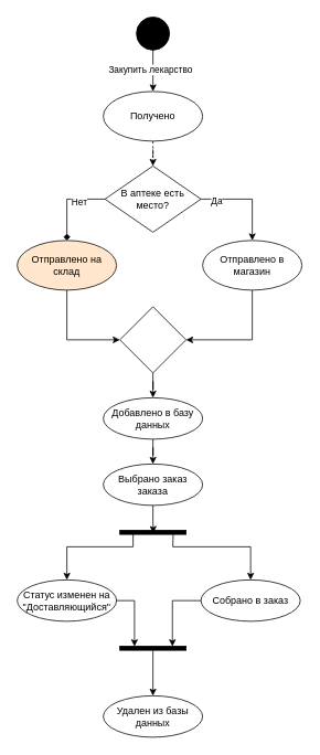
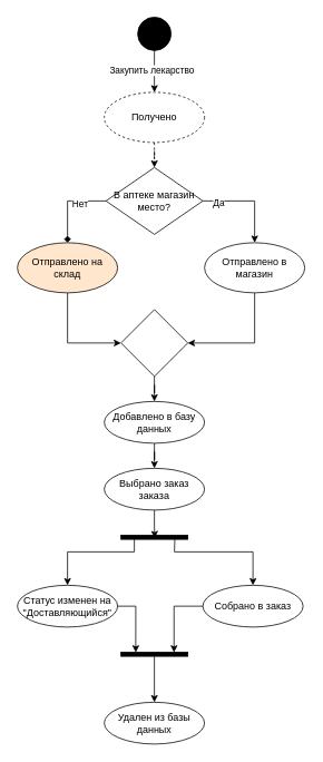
- <mxCell id="6" value="Получено" style="ellipse;whiteSpace=wrap;html=1;" vertex="1" parent="1"><mxGeometry x="124" y="110" width="120" height="60" as="geometry" /></mxCell>
+ <mxCell id="6" value="Получено" style="ellipse;whiteSpace=wrap;html=1;dashed=1;" vertex="1" parent="1"><mxGeometry x="124" y="110" width="120" height="60" as="geometry" /></mxCell>
- <mxCell id="11" value="В аптеке есть место?" style="rhombus;whiteSpace=wrap;html=1;" vertex="1" parent="1"><mxGeometry x="126" y="200" width="116" height="80" as="geometry" /></mxCell>
+ <mxCell id="11" value="В аптеке магазин место?" style="rhombus;whiteSpace=wrap;html=1;" vertex="1" parent="1"><mxGeometry x="126" y="200" width="116" height="80" as="geometry" /></mxCell>
